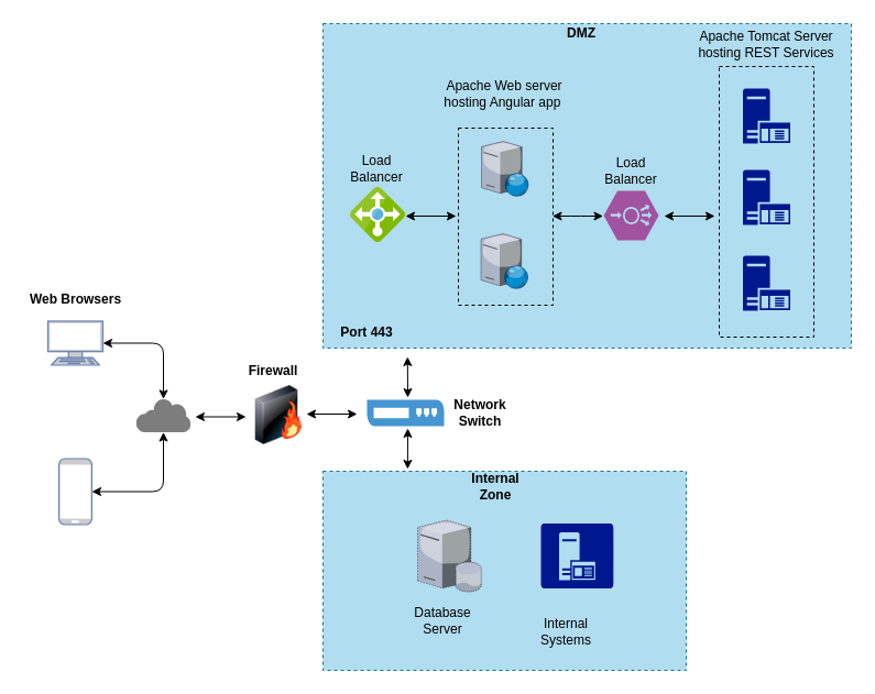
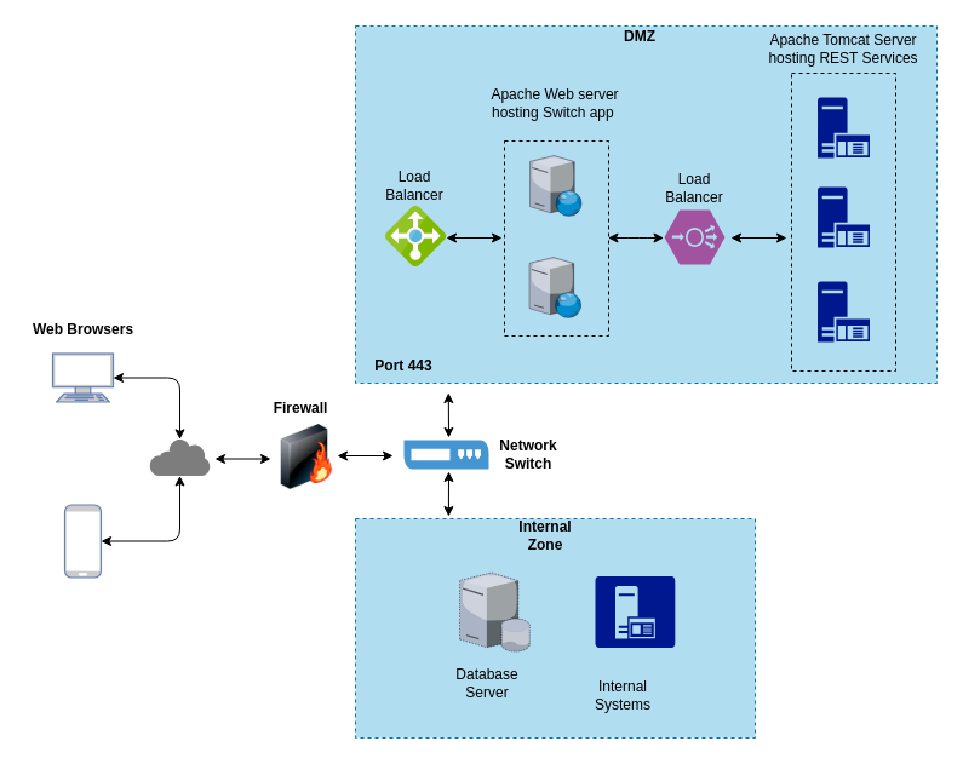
- <mxCell id="27" value="Apache Web server &lt;br&gt;hosting Angular app&amp;nbsp;&lt;br&gt;" style="text;html=1;strokeColor=none;fillColor=none;align=center;verticalAlign=middle;whiteSpace=wrap;rounded=0;dashed=1;" parent="1" vertex="1"><mxGeometry x="388" y="65" width="140" height="40" as="geometry" /></mxCell>
+ <mxCell id="27" value="Apache Web server &lt;br&gt;hosting Switch app&amp;nbsp;&lt;br&gt;" style="text;html=1;strokeColor=none;fillColor=none;align=center;verticalAlign=middle;whiteSpace=wrap;rounded=0;dashed=1;" parent="1" vertex="1"><mxGeometry x="388" y="65" width="140" height="40" as="geometry" /></mxCell>
